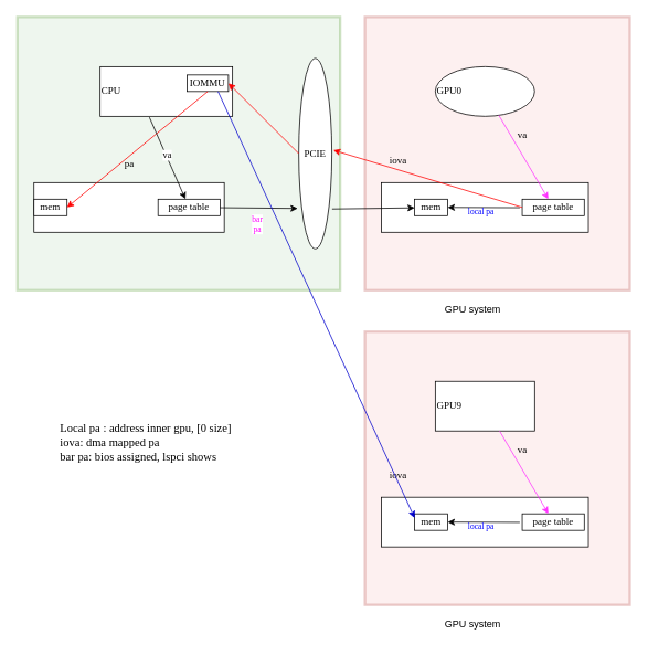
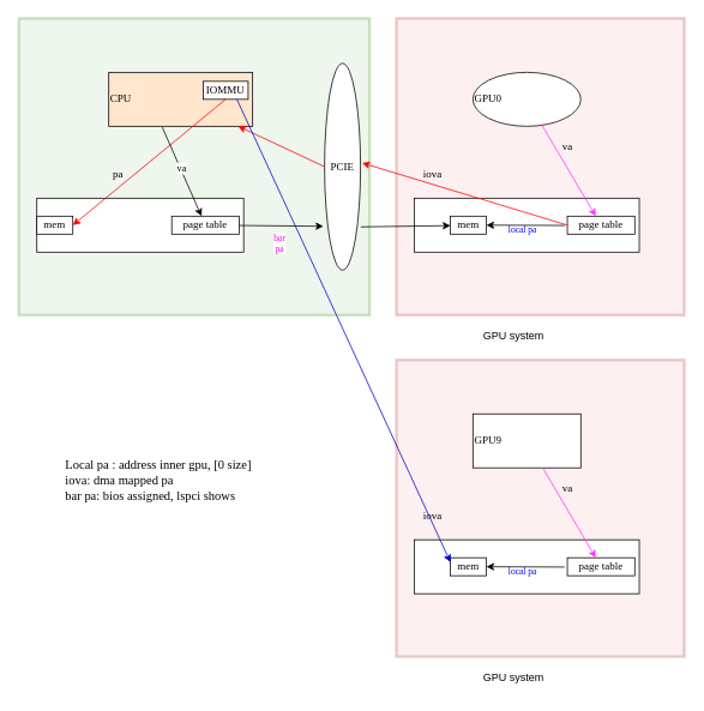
- <mxCell id="4" value="&lt;div align=&quot;left&quot;&gt;CPU&lt;/div&gt;" style="rounded=0;whiteSpace=wrap;html=1;align=left;fontFamily=Times New Roman;" vertex="1" parent="1"><mxGeometry x="120" y="80" width="160" height="60" as="geometry" /></mxCell>
+ <mxCell id="4" value="&lt;div align=&quot;left&quot;&gt;CPU&lt;/div&gt;" style="rounded=0;whiteSpace=wrap;html=1;align=left;fontFamily=Times New Roman;fillColor=#ffe6cc;" vertex="1" parent="1"><mxGeometry x="120" y="80" width="160" height="60" as="geometry" /></mxCell>
- <mxCell id="17" value="" style="endArrow=classic;html=1;rounded=0;exitX=0;exitY=0.5;exitDx=0;exitDy=0;entryX=1;entryY=0.5;entryDx=0;entryDy=0;strokeColor=#FF0000;fontFamily=Times New Roman;" edge="1" parent="1" source="8" target="11"><mxGeometry width="50" height="50" relative="1" as="geometry"><mxPoint x="300" y="150" as="sourcePoint" /><mxPoint x="350" y="100" as="targetPoint" /></mxGeometry></mxCell>
+ <mxCell id="17" value="" style="endArrow=classic;html=1;rounded=0;exitX=0;exitY=0.5;exitDx=0;exitDy=0;strokeColor=#FF0000;fontFamily=Times New Roman;" edge="1" parent="1" source="8" target="4"><mxGeometry width="50" height="50" relative="1" as="geometry"><mxPoint x="300" y="150" as="sourcePoint" /><mxPoint x="350" y="100" as="targetPoint" /></mxGeometry></mxCell>
- <mxCell id="21" value="&lt;div&gt;pa&lt;/div&gt;" style="text;html=1;align=center;verticalAlign=middle;resizable=0;points=[];autosize=1;strokeColor=none;fillColor=none;fontFamily=Times New Roman;" vertex="1" parent="1"><mxGeometry x="140" y="183" width="30" height="30" as="geometry" /></mxCell>
+ <mxCell id="21" value="&lt;div&gt;pa&lt;/div&gt;" style="text;html=1;align=center;verticalAlign=middle;resizable=0;points=[];autosize=1;strokeColor=none;fillColor=none;fontFamily=Times New Roman;" vertex="1" parent="1"><mxGeometry x="115" y="178" width="30" height="30" as="geometry" /></mxCell>
